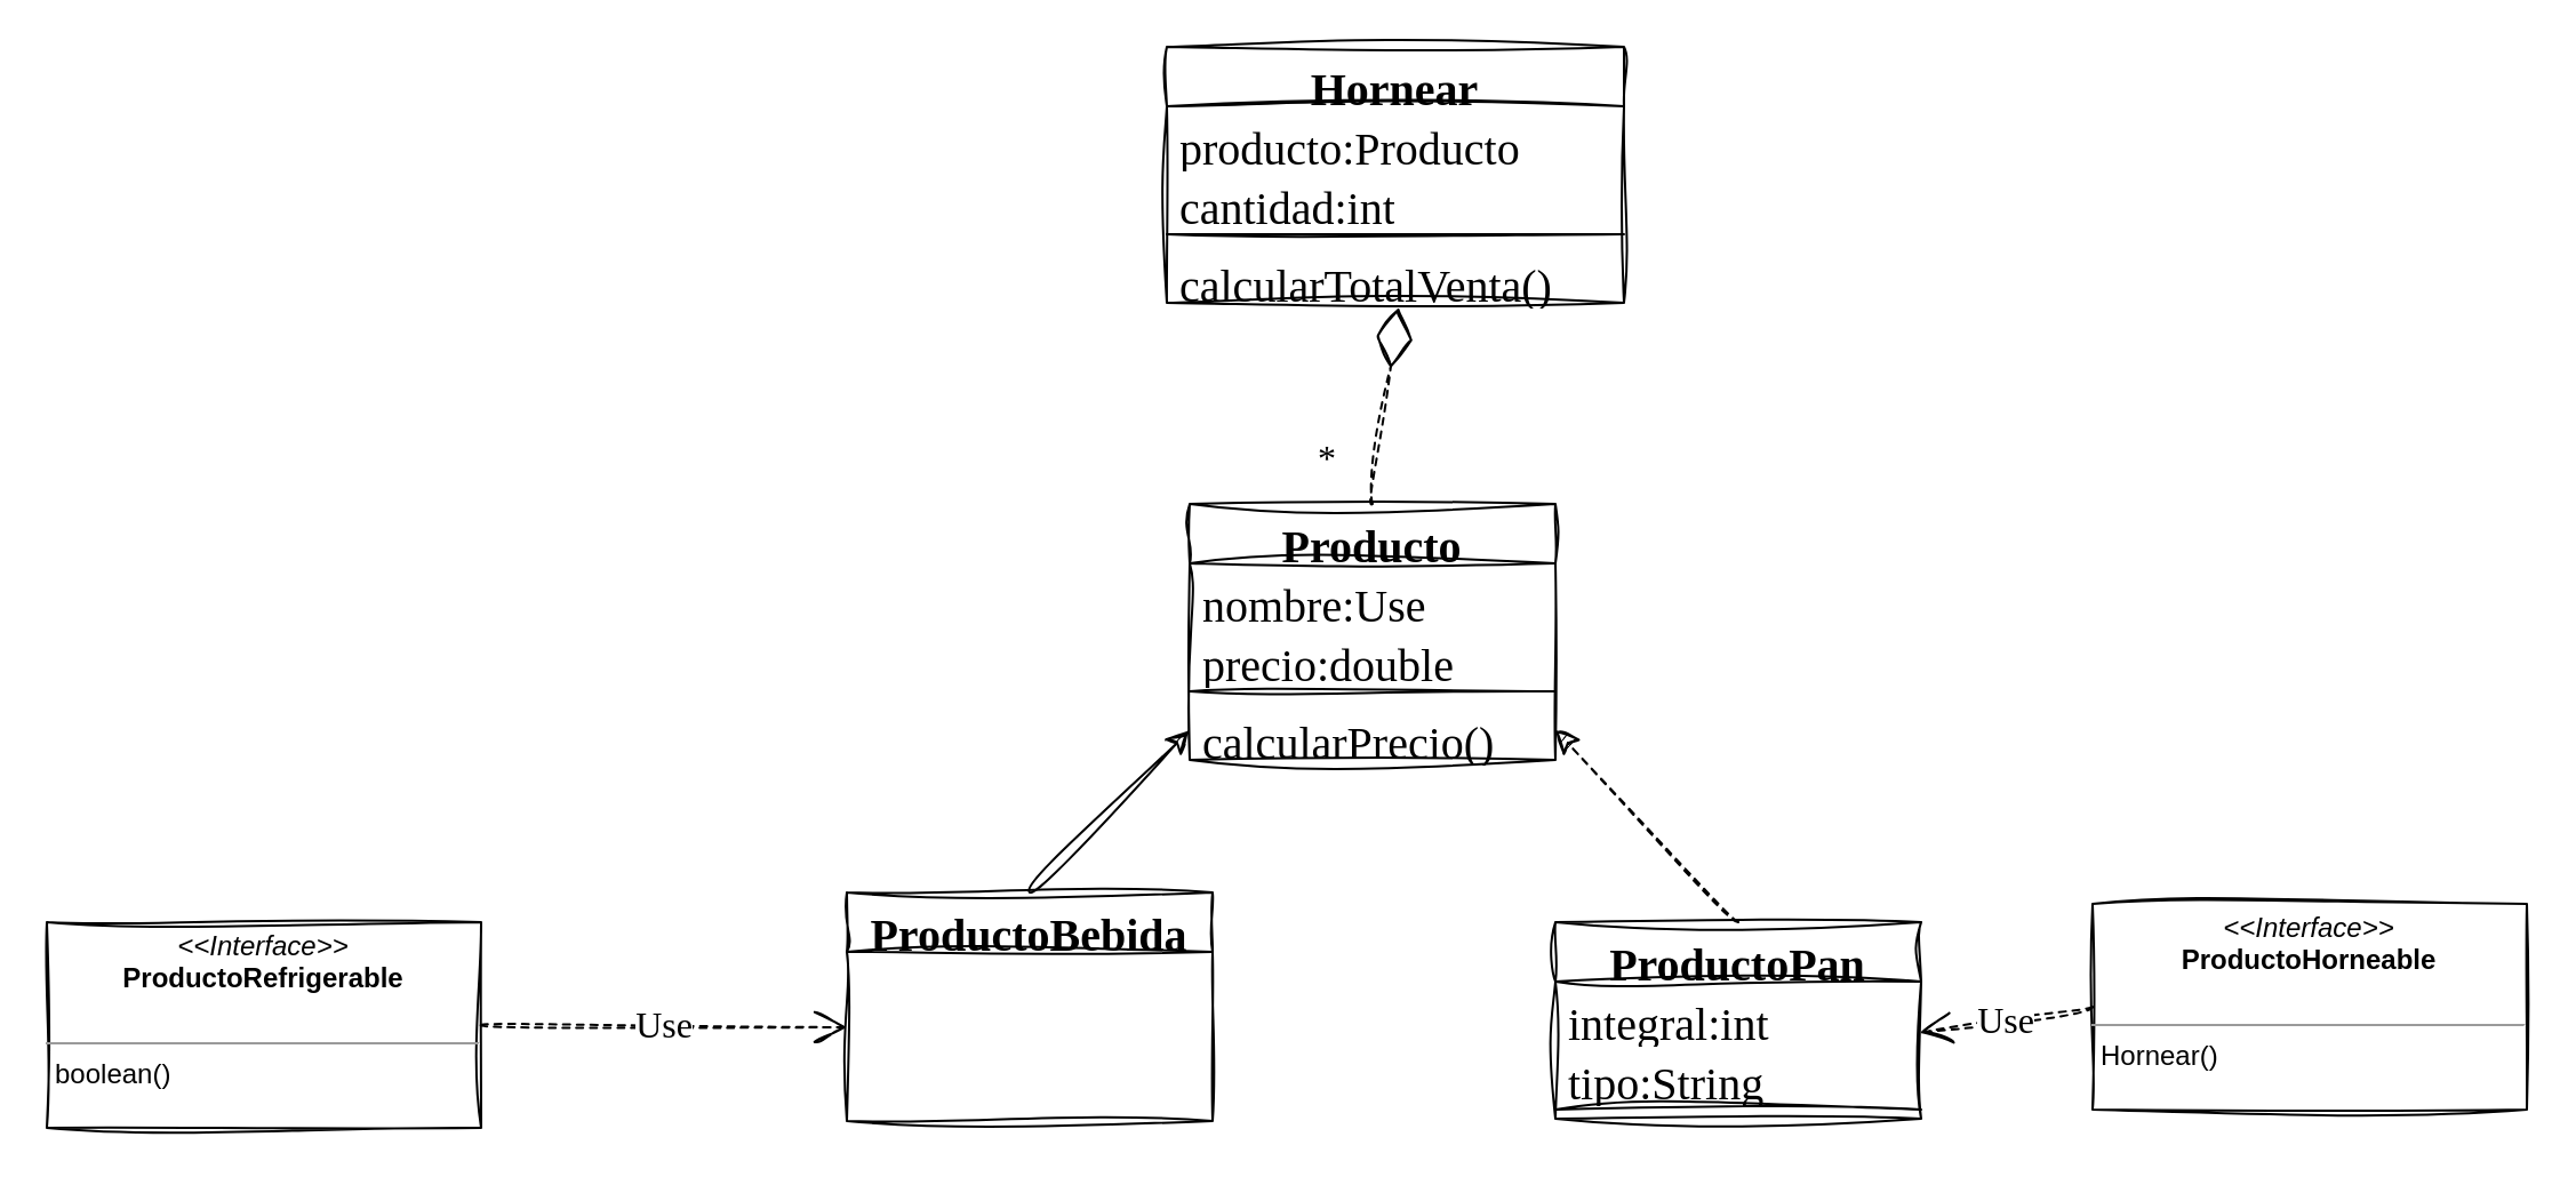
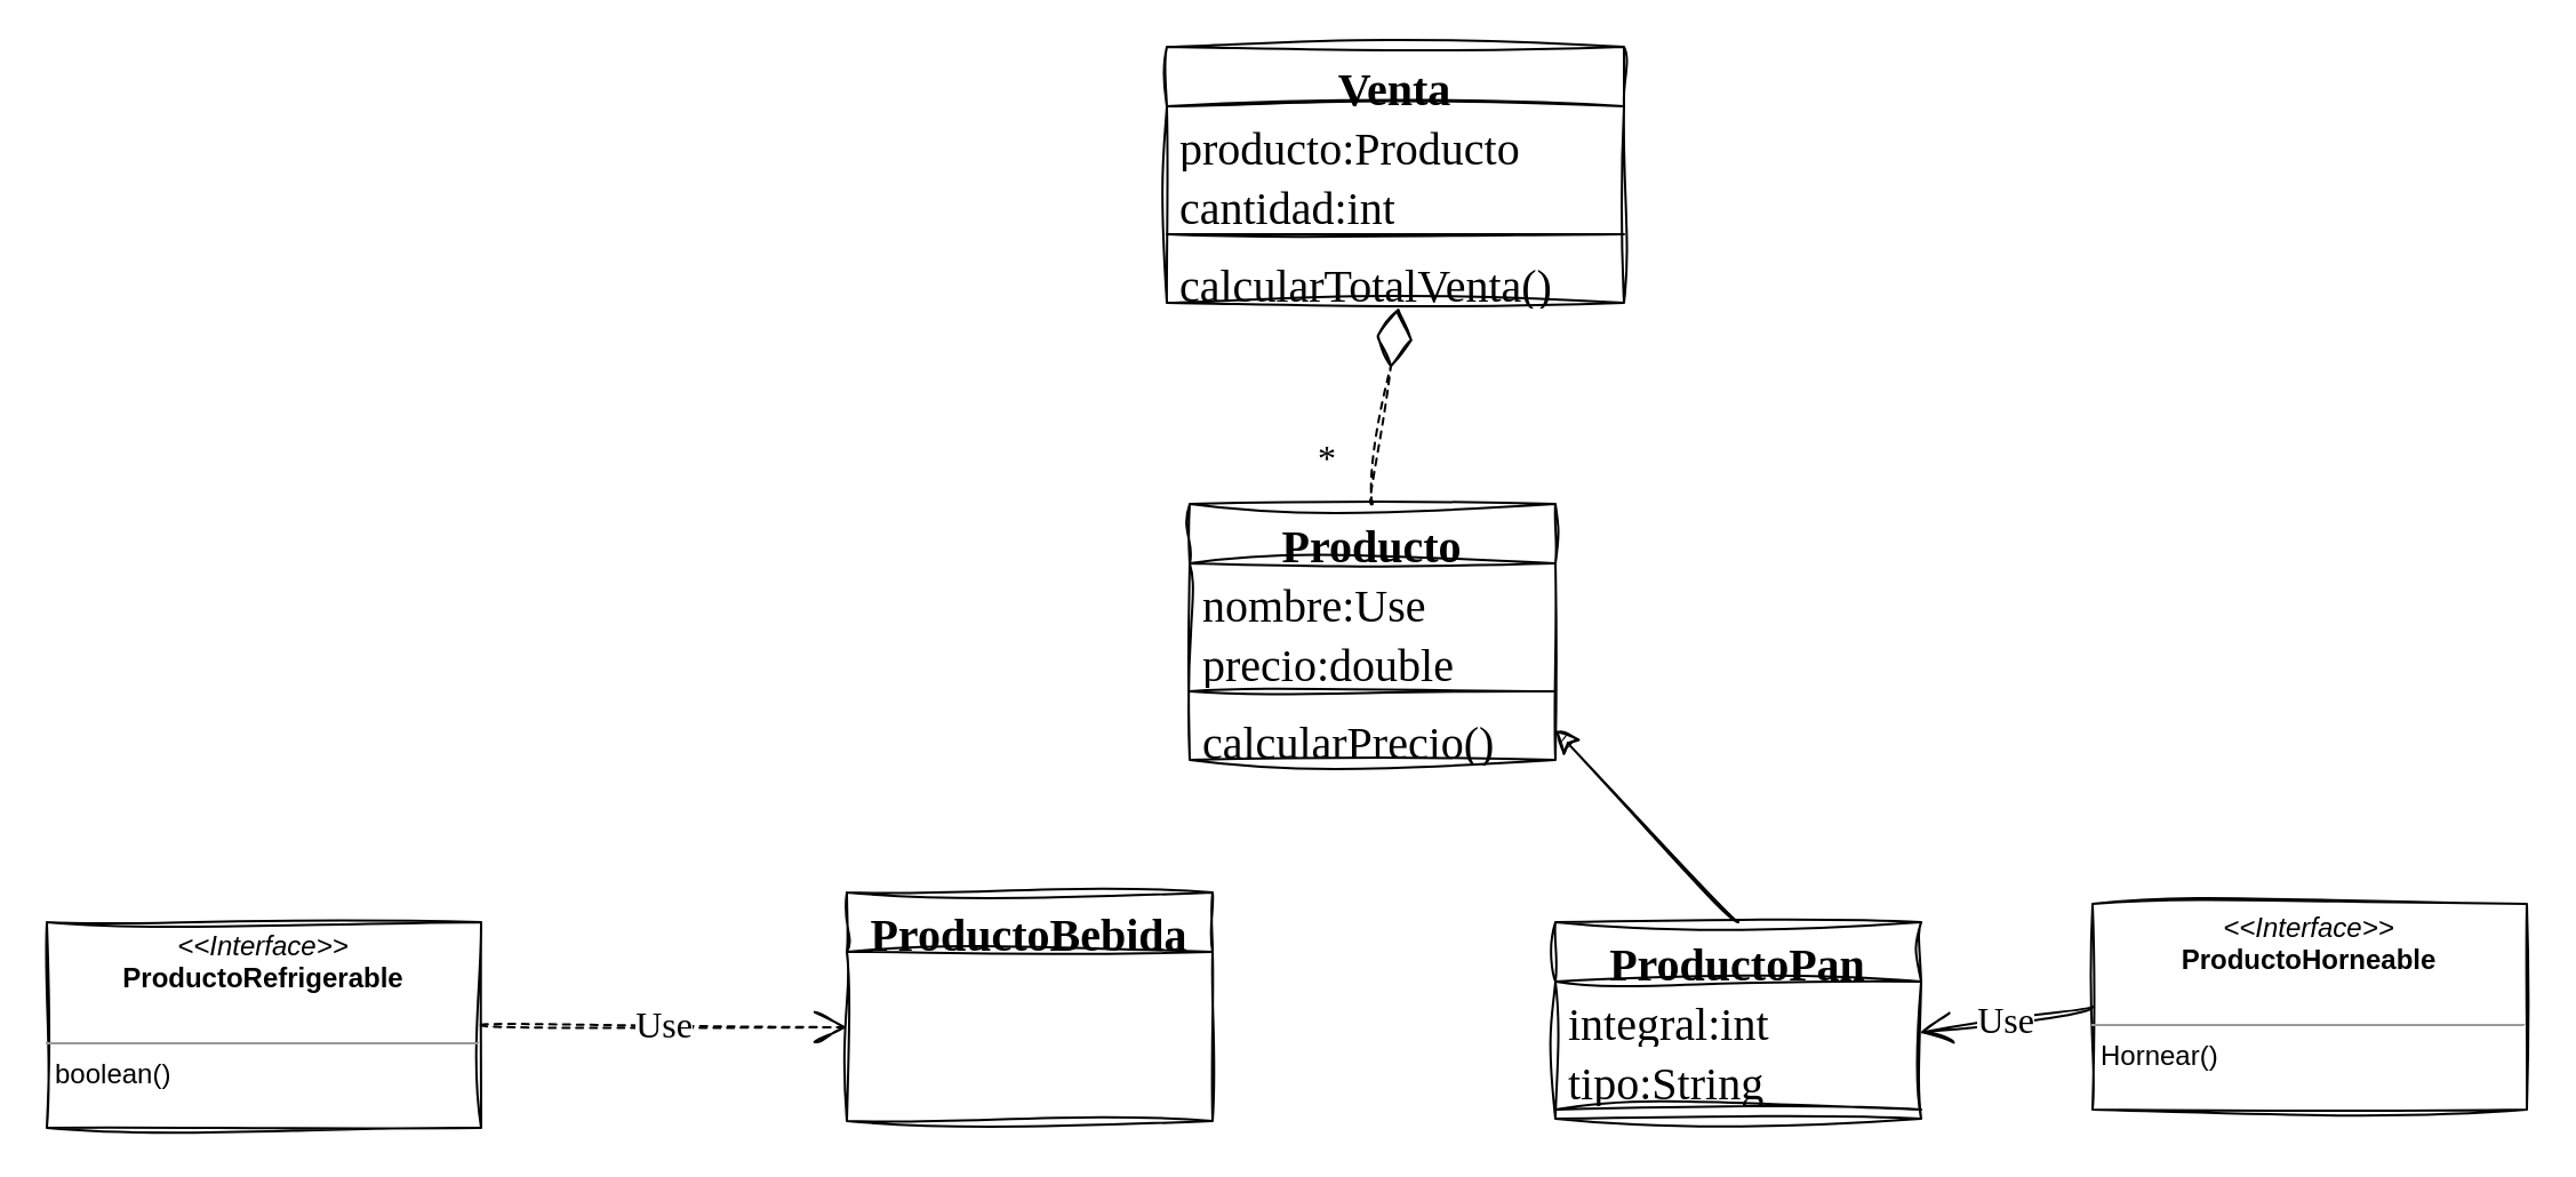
- <mxCell id="7" value="Hornear" style="swimlane;fontStyle=1;align=center;verticalAlign=top;childLayout=stackLayout;horizontal=1;startSize=26;horizontalStack=0;resizeParent=1;resizeParentMax=0;resizeLast=0;collapsible=1;marginBottom=0;whiteSpace=wrap;html=1;sketch=1;hachureGap=4;jiggle=2;curveFitting=1;fontFamily=Architects Daughter;fontSource=https%3A%2F%2Ffonts.googleapis.com%2Fcss%3Ffamily%3DArchitects%2BDaughter;fontSize=20;" vertex="1" parent="1"><mxGeometry x="510" y="20" width="200" height="112" as="geometry" /></mxCell>
+ <mxCell id="7" value="Venta" style="swimlane;fontStyle=1;align=center;verticalAlign=top;childLayout=stackLayout;horizontal=1;startSize=26;horizontalStack=0;resizeParent=1;resizeParentMax=0;resizeLast=0;collapsible=1;marginBottom=0;whiteSpace=wrap;html=1;sketch=1;hachureGap=4;jiggle=2;curveFitting=1;fontFamily=Architects Daughter;fontSource=https%3A%2F%2Ffonts.googleapis.com%2Fcss%3Ffamily%3DArchitects%2BDaughter;fontSize=20;" vertex="1" parent="1"><mxGeometry x="510" y="20" width="200" height="112" as="geometry" /></mxCell>
- <mxCell id="12" style="edgeStyle=none;curved=1;rounded=0;sketch=1;hachureGap=4;jiggle=2;curveFitting=1;orthogonalLoop=1;jettySize=auto;html=1;exitX=0.5;exitY=0;exitDx=0;exitDy=0;entryX=0;entryY=0.5;entryDx=0;entryDy=0;fontFamily=Architects Daughter;fontSource=https%3A%2F%2Ffonts.googleapis.com%2Fcss%3Ffamily%3DArchitects%2BDaughter;fontSize=16;startSize=8;endSize=8;" edge="1" parent="1" source="13" target="6"><mxGeometry relative="1" as="geometry" /></mxCell>
- <mxCell id="14" style="edgeStyle=none;curved=1;rounded=0;sketch=1;hachureGap=4;jiggle=2;curveFitting=1;orthogonalLoop=1;jettySize=auto;html=1;exitX=0.5;exitY=0;exitDx=0;exitDy=0;entryX=1;entryY=0.5;entryDx=0;entryDy=0;fontFamily=Architects Daughter;fontSource=https%3A%2F%2Ffonts.googleapis.com%2Fcss%3Ffamily%3DArchitects%2BDaughter;fontSize=16;startSize=8;endSize=8;dashed=1;" edge="1" parent="1" source="15" target="6"><mxGeometry relative="1" as="geometry" /></mxCell>
+ <mxCell id="14" style="edgeStyle=none;curved=1;rounded=0;sketch=1;hachureGap=4;jiggle=2;curveFitting=1;orthogonalLoop=1;jettySize=auto;html=1;exitX=0.5;exitY=0;exitDx=0;exitDy=0;entryX=1;entryY=0.5;entryDx=0;entryDy=0;fontFamily=Architects Daughter;fontSource=https%3A%2F%2Ffonts.googleapis.com%2Fcss%3Ffamily%3DArchitects%2BDaughter;fontSize=16;startSize=8;endSize=8;" edge="1" parent="1" source="15" target="6"><mxGeometry relative="1" as="geometry" /></mxCell>
- <mxCell id="22" value="Use" style="endArrow=open;endSize=12;dashed=1;html=1;rounded=0;sketch=1;hachureGap=4;jiggle=2;curveFitting=1;fontFamily=Architects Daughter;fontSource=https%3A%2F%2Ffonts.googleapis.com%2Fcss%3Ffamily%3DArchitects%2BDaughter;fontSize=16;curved=1;entryX=0.996;entryY=0.859;entryDx=0;entryDy=0;entryPerimeter=0;exitX=0;exitY=0.5;exitDx=0;exitDy=0;" edge="1" parent="1" source="20" target="16"><mxGeometry width="160" relative="1" as="geometry"><mxPoint x="500" y="550" as="sourcePoint" /><mxPoint x="380" y="459" as="targetPoint" /></mxGeometry></mxCell>
+ <mxCell id="22" value="Use" style="endArrow=open;endSize=12;dashed=0;html=1;rounded=0;sketch=1;hachureGap=4;jiggle=2;curveFitting=1;fontFamily=Architects Daughter;fontSource=https%3A%2F%2Ffonts.googleapis.com%2Fcss%3Ffamily%3DArchitects%2BDaughter;fontSize=16;curved=1;entryX=0.996;entryY=0.859;entryDx=0;entryDy=0;entryPerimeter=0;exitX=0;exitY=0.5;exitDx=0;exitDy=0;" edge="1" parent="1" source="20" target="16"><mxGeometry width="160" relative="1" as="geometry"><mxPoint x="500" y="550" as="sourcePoint" /><mxPoint x="380" y="459" as="targetPoint" /></mxGeometry></mxCell>
